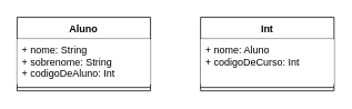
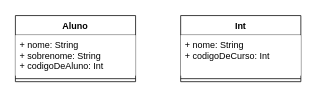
- <mxCell id="6" value="+ nome: Aluno&#10;+ codigoDeCurso: Int" style="text;strokeColor=none;align=left;verticalAlign=top;spacingLeft=4;spacingRight=4;overflow=hidden;rotatable=0;points=[[0,0.5],[1,0.5]];portConstraint=eastwest;fillColor=#ffffff;" vertex="1" parent="5"><mxGeometry y="26" width="160" height="54" as="geometry" /></mxCell>
+ <mxCell id="6" value="+ nome: String&#10;+ codigoDeCurso: Int" style="text;strokeColor=none;align=left;verticalAlign=top;spacingLeft=4;spacingRight=4;overflow=hidden;rotatable=0;points=[[0,0.5],[1,0.5]];portConstraint=eastwest;fillColor=#ffffff;" vertex="1" parent="5"><mxGeometry y="26" width="160" height="54" as="geometry" /></mxCell>
